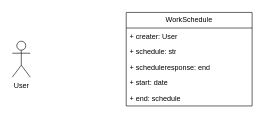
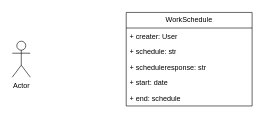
- <mxCell id="6" value="+ scheduleresponse: end" style="text;strokeColor=none;fillColor=none;align=left;verticalAlign=top;spacingLeft=4;spacingRight=4;overflow=hidden;rotatable=0;points=[[0,0.5],[1,0.5]];portConstraint=eastwest;whiteSpace=wrap;html=1;" vertex="1" parent="3"><mxGeometry y="78" width="210" height="26" as="geometry" /></mxCell>
+ <mxCell id="6" value="+ scheduleresponse: str" style="text;strokeColor=none;fillColor=none;align=left;verticalAlign=top;spacingLeft=4;spacingRight=4;overflow=hidden;rotatable=0;points=[[0,0.5],[1,0.5]];portConstraint=eastwest;whiteSpace=wrap;html=1;" vertex="1" parent="3"><mxGeometry y="78" width="210" height="26" as="geometry" /></mxCell>
- <mxCell id="2" value="User" style="shape=umlActor;verticalLabelPosition=bottom;verticalAlign=top;html=1;" vertex="1" parent="1"><mxGeometry x="20" y="68" width="30" height="60" as="geometry" /></mxCell>
+ <mxCell id="2" value="Actor" style="shape=umlActor;verticalLabelPosition=bottom;verticalAlign=top;html=1;" vertex="1" parent="1"><mxGeometry x="20" y="68" width="30" height="60" as="geometry" /></mxCell>
